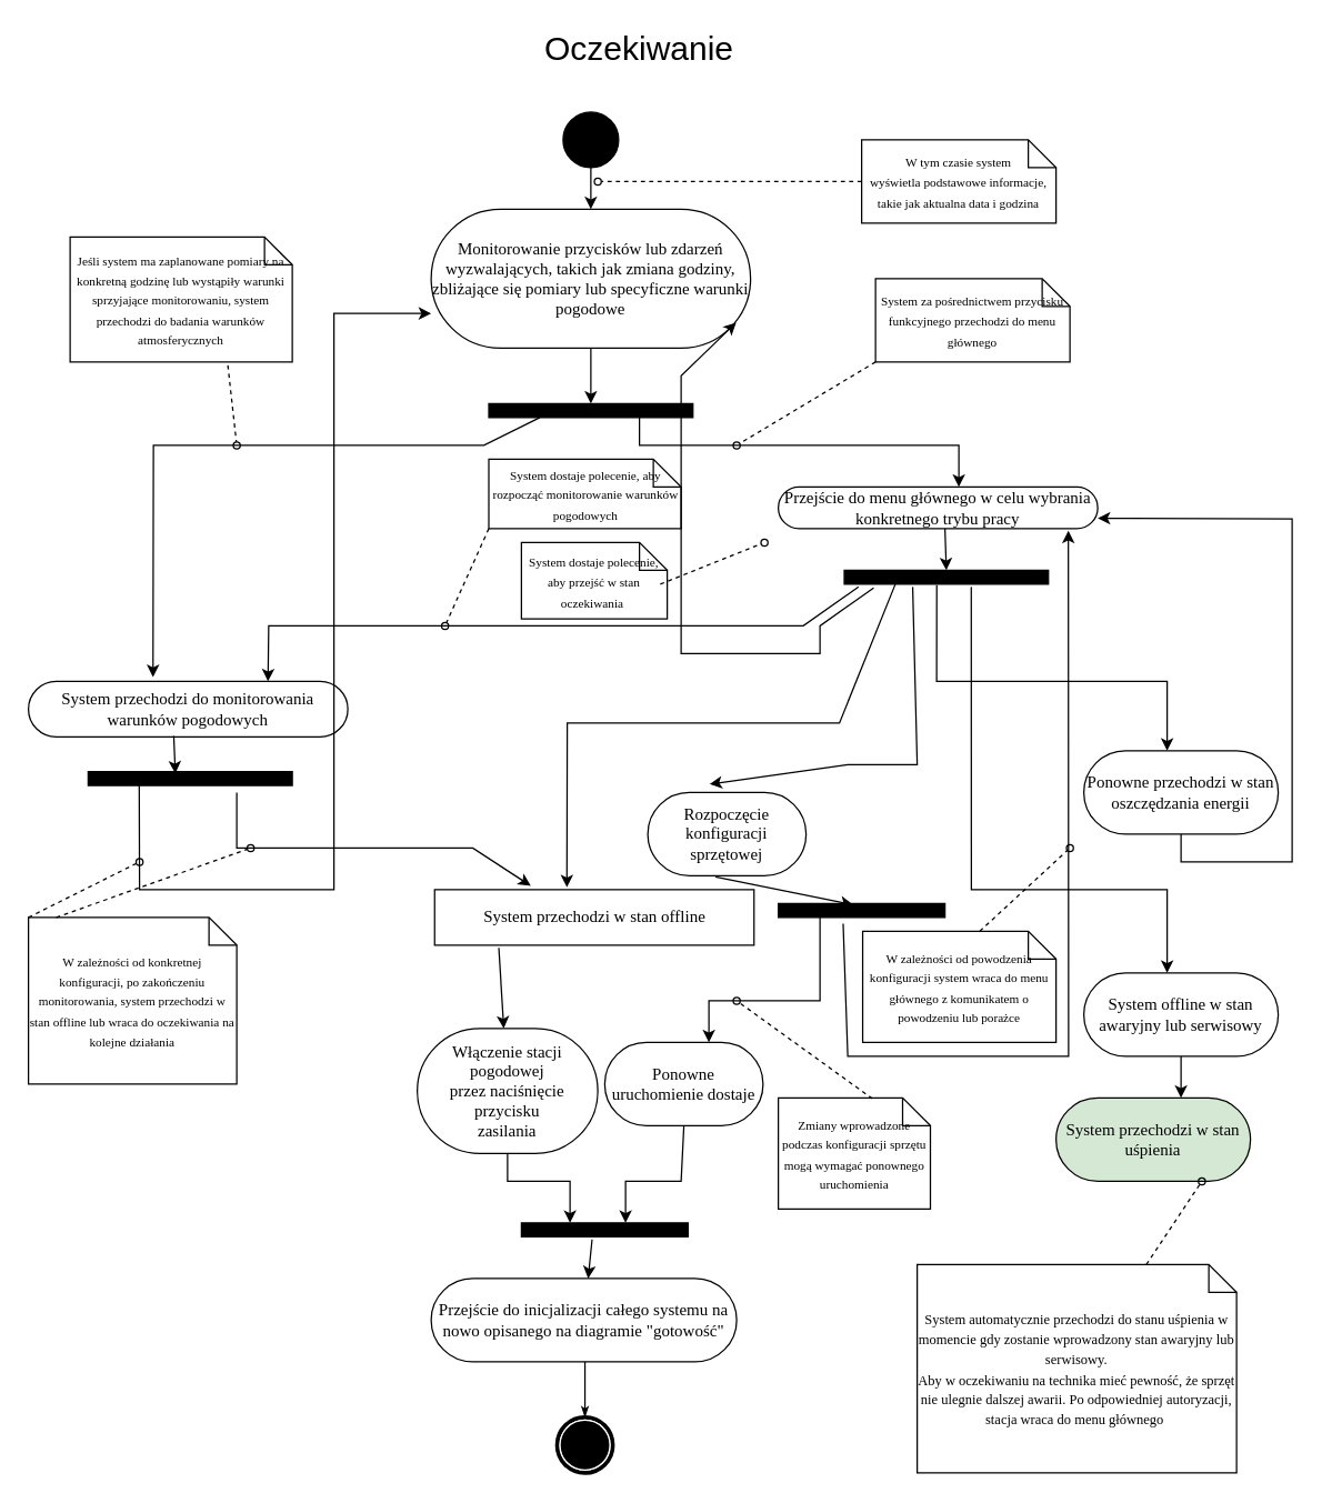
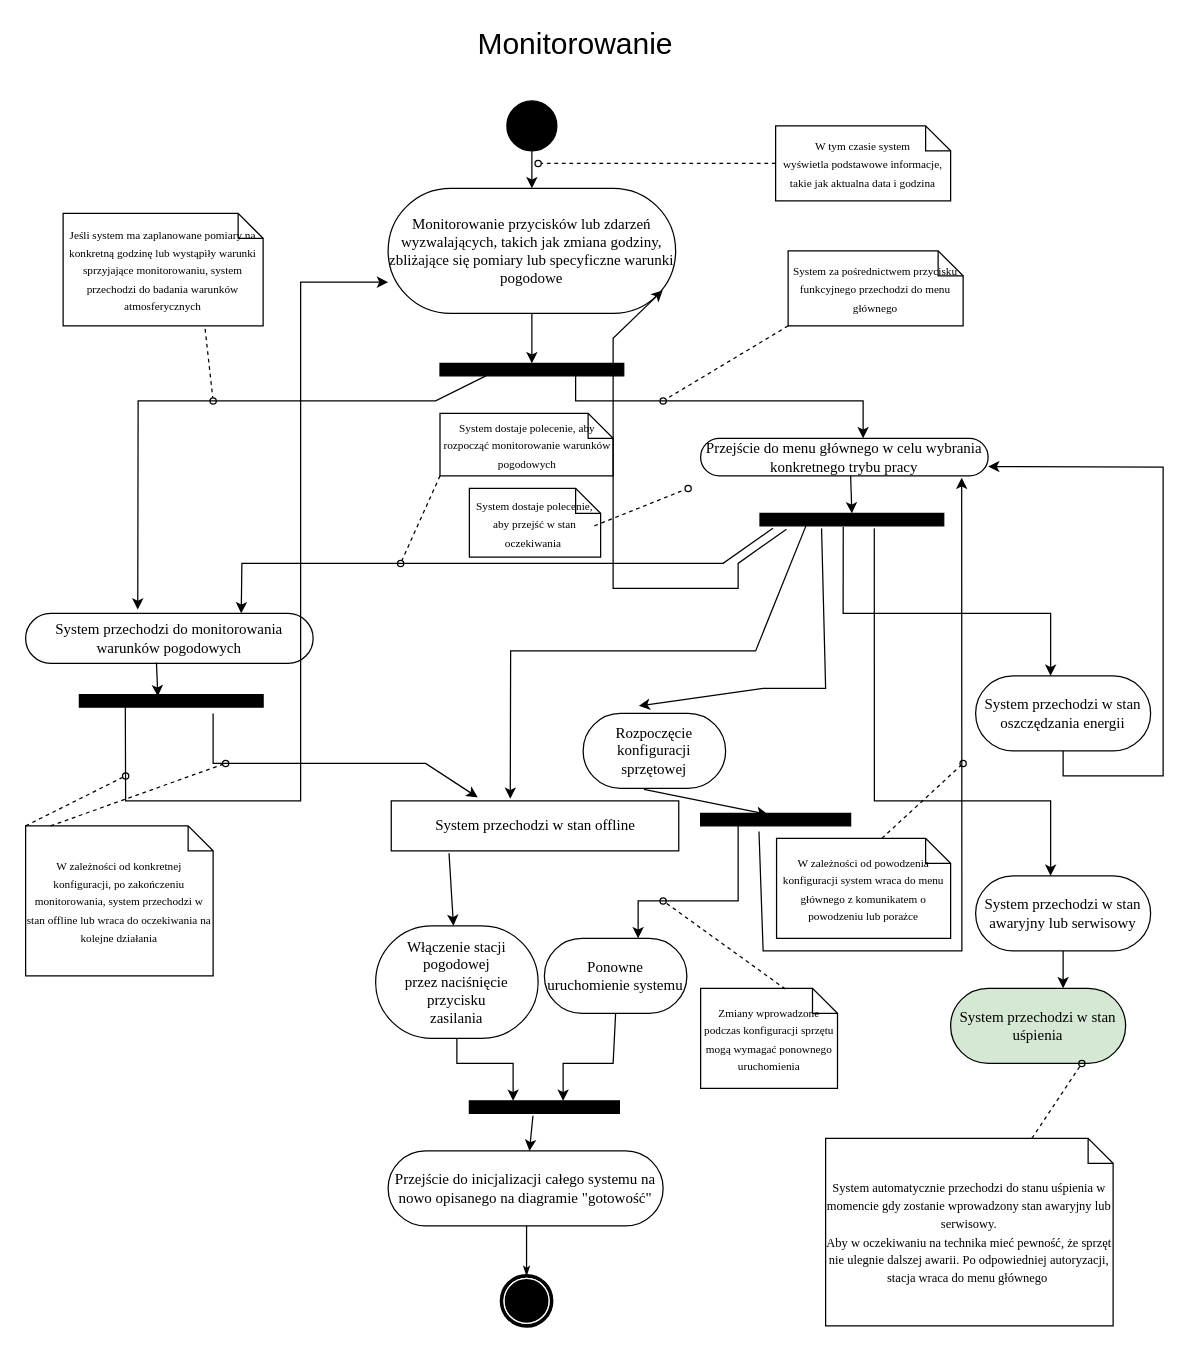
- <mxCell id="63" value="&lt;font style=&quot;font-size: 24px;&quot;&gt;Oczekiwanie&lt;/font&gt;" style="text;html=1;strokeColor=none;fillColor=none;align=center;verticalAlign=middle;whiteSpace=wrap;rounded=0;" vertex="1" parent="1"><mxGeometry x="300" y="20" width="320" height="30" as="geometry" /></mxCell>
+ <mxCell id="63" value="&lt;font style=&quot;font-size: 24px;&quot;&gt;Monitorowanie&lt;/font&gt;" style="text;html=1;strokeColor=none;fillColor=none;align=center;verticalAlign=middle;whiteSpace=wrap;rounded=0;" vertex="1" parent="1"><mxGeometry x="300" y="20" width="320" height="30" as="geometry" /></mxCell>
- <mxCell id="52" value="Ponowne przechodzi w stan oszczędzania energii" style="rounded=1;whiteSpace=wrap;html=1;shadow=0;comic=0;labelBackgroundColor=none;strokeWidth=1;fontFamily=Verdana;fontSize=12;align=center;arcSize=50;" vertex="1" parent="1"><mxGeometry x="780" y="540" width="140" height="60" as="geometry" /></mxCell>
+ <mxCell id="52" value="System przechodzi w stan oszczędzania energii" style="rounded=1;whiteSpace=wrap;html=1;shadow=0;comic=0;labelBackgroundColor=none;strokeWidth=1;fontFamily=Verdana;fontSize=12;align=center;arcSize=50;" vertex="1" parent="1"><mxGeometry x="780" y="540" width="140" height="60" as="geometry" /></mxCell>
- <mxCell id="55" value="System offline w stan awaryjny lub serwisowy" style="rounded=1;whiteSpace=wrap;html=1;shadow=0;comic=0;labelBackgroundColor=none;strokeWidth=1;fontFamily=Verdana;fontSize=12;align=center;arcSize=50;" vertex="1" parent="1"><mxGeometry x="780" y="700" width="140" height="60" as="geometry" /></mxCell>
+ <mxCell id="55" value="System przechodzi w stan awaryjny lub serwisowy" style="rounded=1;whiteSpace=wrap;html=1;shadow=0;comic=0;labelBackgroundColor=none;strokeWidth=1;fontFamily=Verdana;fontSize=12;align=center;arcSize=50;" vertex="1" parent="1"><mxGeometry x="780" y="700" width="140" height="60" as="geometry" /></mxCell>
- <mxCell id="20" value="Ponowne uruchomienie dostaje" style="rounded=1;whiteSpace=wrap;html=1;shadow=0;comic=0;labelBackgroundColor=none;strokeWidth=1;fontFamily=Verdana;fontSize=12;align=center;arcSize=50;" vertex="1" parent="1"><mxGeometry x="435" y="750" width="114" height="60" as="geometry" /></mxCell>
+ <mxCell id="20" value="Ponowne uruchomienie systemu" style="rounded=1;whiteSpace=wrap;html=1;shadow=0;comic=0;labelBackgroundColor=none;strokeWidth=1;fontFamily=Verdana;fontSize=12;align=center;arcSize=50;" vertex="1" parent="1"><mxGeometry x="435" y="750" width="114" height="60" as="geometry" /></mxCell>
